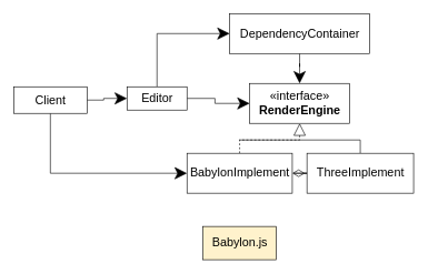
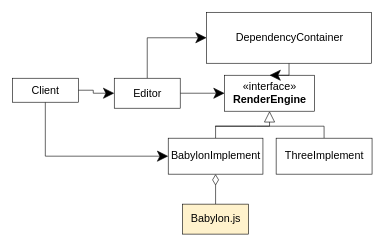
- <mxCell id="14" value="DependencyContainer" style="html=1;fontSize=18;" parent="1" vertex="1"><mxGeometry x="344" y="20" width="210" height="60" as="geometry" /></mxCell>
+ <mxCell id="14" value="DependencyContainer" style="html=1;fontSize=18;" parent="1" vertex="1"><mxGeometry x="344" y="20" width="275" height="85" as="geometry" /></mxCell>
- <mxCell id="4" value="Editor" style="html=1;fontSize=18;" parent="1" vertex="1"><mxGeometry x="190" y="130" width="90" height="35" as="geometry" /></mxCell>
+ <mxCell id="4" value="Editor" style="html=1;fontSize=18;" parent="1" vertex="1"><mxGeometry x="190" y="130" width="110" height="50" as="geometry" /></mxCell>
- <mxCell id="5" style="edgeStyle=orthogonalEdgeStyle;rounded=0;orthogonalLoop=1;jettySize=auto;html=1;entryX=0.5;entryY=1;entryDx=0;entryDy=0;endArrow=block;endFill=0;endSize=16;startSize=16;dashed=1;" parent="1" source="7" target="8" edge="1"><mxGeometry relative="1" as="geometry" /></mxCell>
+ <mxCell id="5" style="edgeStyle=orthogonalEdgeStyle;rounded=0;orthogonalLoop=1;jettySize=auto;html=1;entryX=0.5;entryY=1;entryDx=0;entryDy=0;endArrow=block;endFill=0;endSize=16;startSize=16;" parent="1" source="7" target="8" edge="1"><mxGeometry relative="1" as="geometry" /></mxCell>
- <mxCell id="6" style="edgeStyle=orthogonalEdgeStyle;rounded=0;orthogonalLoop=1;jettySize=auto;html=1;startArrow=diamondThin;startFill=0;endSize=16;startSize=16;endArrow=none;endFill=0;" parent="1" source="7" target="16" edge="1"><mxGeometry relative="1" as="geometry" /></mxCell>
+ <mxCell id="6" style="edgeStyle=orthogonalEdgeStyle;rounded=0;orthogonalLoop=1;jettySize=auto;html=1;startArrow=diamondThin;startFill=0;endSize=16;startSize=16;endArrow=none;endFill=0;" parent="1" source="7" target="9" edge="1"><mxGeometry relative="1" as="geometry" /></mxCell>
